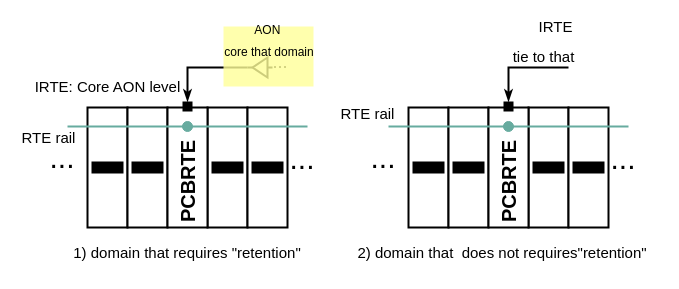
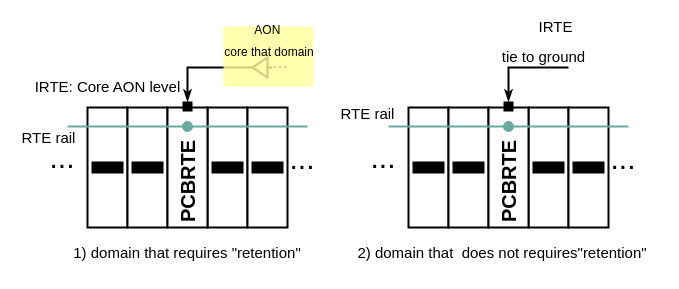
- <mxCell id="42" value="&lt;font&gt;&lt;font style=&quot;font-size: 15px&quot;&gt;tie to that&lt;/font&gt;&lt;br&gt;&lt;/font&gt;" style="text;html=1;strokeColor=none;fillColor=none;align=center;verticalAlign=middle;whiteSpace=wrap;rounded=0;fontSize=18;opacity=70;spacing=0;" parent="1" vertex="1"><mxGeometry x="497" y="50" width="93" height="12" as="geometry" /></mxCell>
+ <mxCell id="42" value="&lt;font&gt;&lt;font style=&quot;font-size: 15px&quot;&gt;tie to ground&lt;/font&gt;&lt;br&gt;&lt;/font&gt;" style="text;html=1;strokeColor=none;fillColor=none;align=center;verticalAlign=middle;whiteSpace=wrap;rounded=0;fontSize=18;opacity=70;spacing=0;" parent="1" vertex="1"><mxGeometry x="497" y="50" width="93" height="12" as="geometry" /></mxCell>
